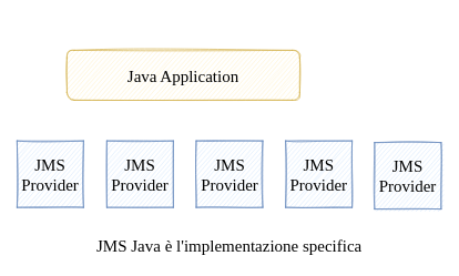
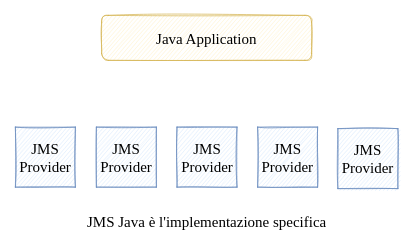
- <mxCell id="2" value="Java Application" style="rounded=1;whiteSpace=wrap;html=1;sketch=1;hachureGap=4;fontFamily=Architects Daughter;fontSource=https%3A%2F%2Ffonts.googleapis.com%2Fcss%3Ffamily%3DArchitects%2BDaughter;fontSize=20;fillColor=#fff2cc;strokeColor=#d6b656;" parent="1" vertex="1"><mxGeometry x="80" y="60" width="280" height="60" as="geometry" /></mxCell>
+ <mxCell id="2" value="Java Application" style="rounded=1;whiteSpace=wrap;html=1;sketch=1;hachureGap=4;fontFamily=Architects Daughter;fontSource=https%3A%2F%2Ffonts.googleapis.com%2Fcss%3Ffamily%3DArchitects%2BDaughter;fontSize=20;fillColor=#fff2cc;strokeColor=#d6b656;" parent="1" vertex="1"><mxGeometry x="135" y="20" width="280" height="60" as="geometry" /></mxCell>
